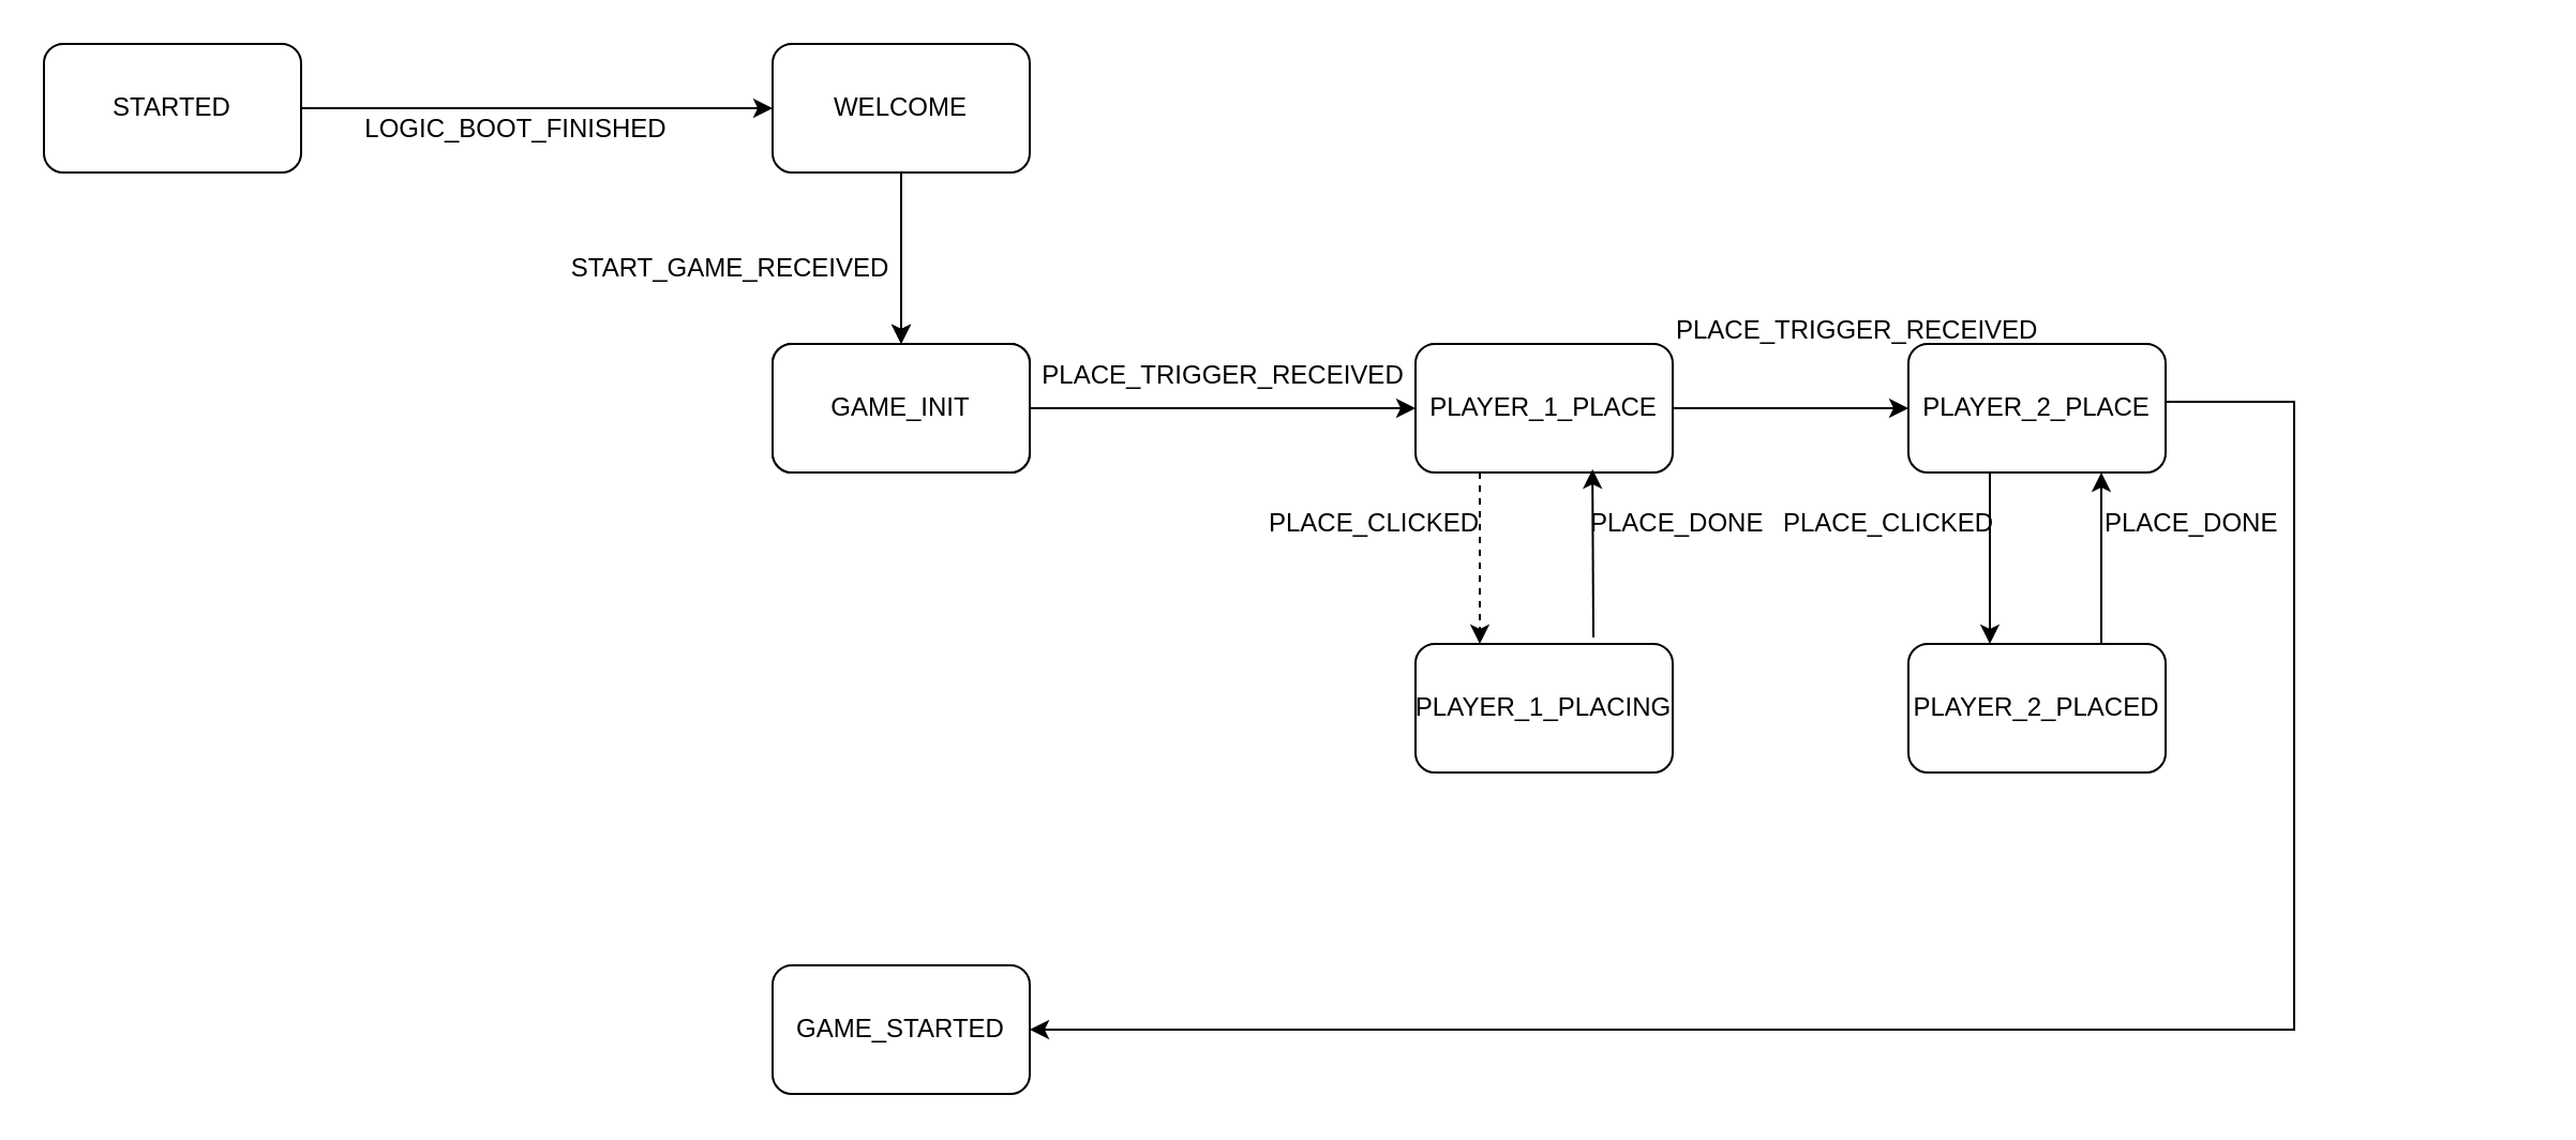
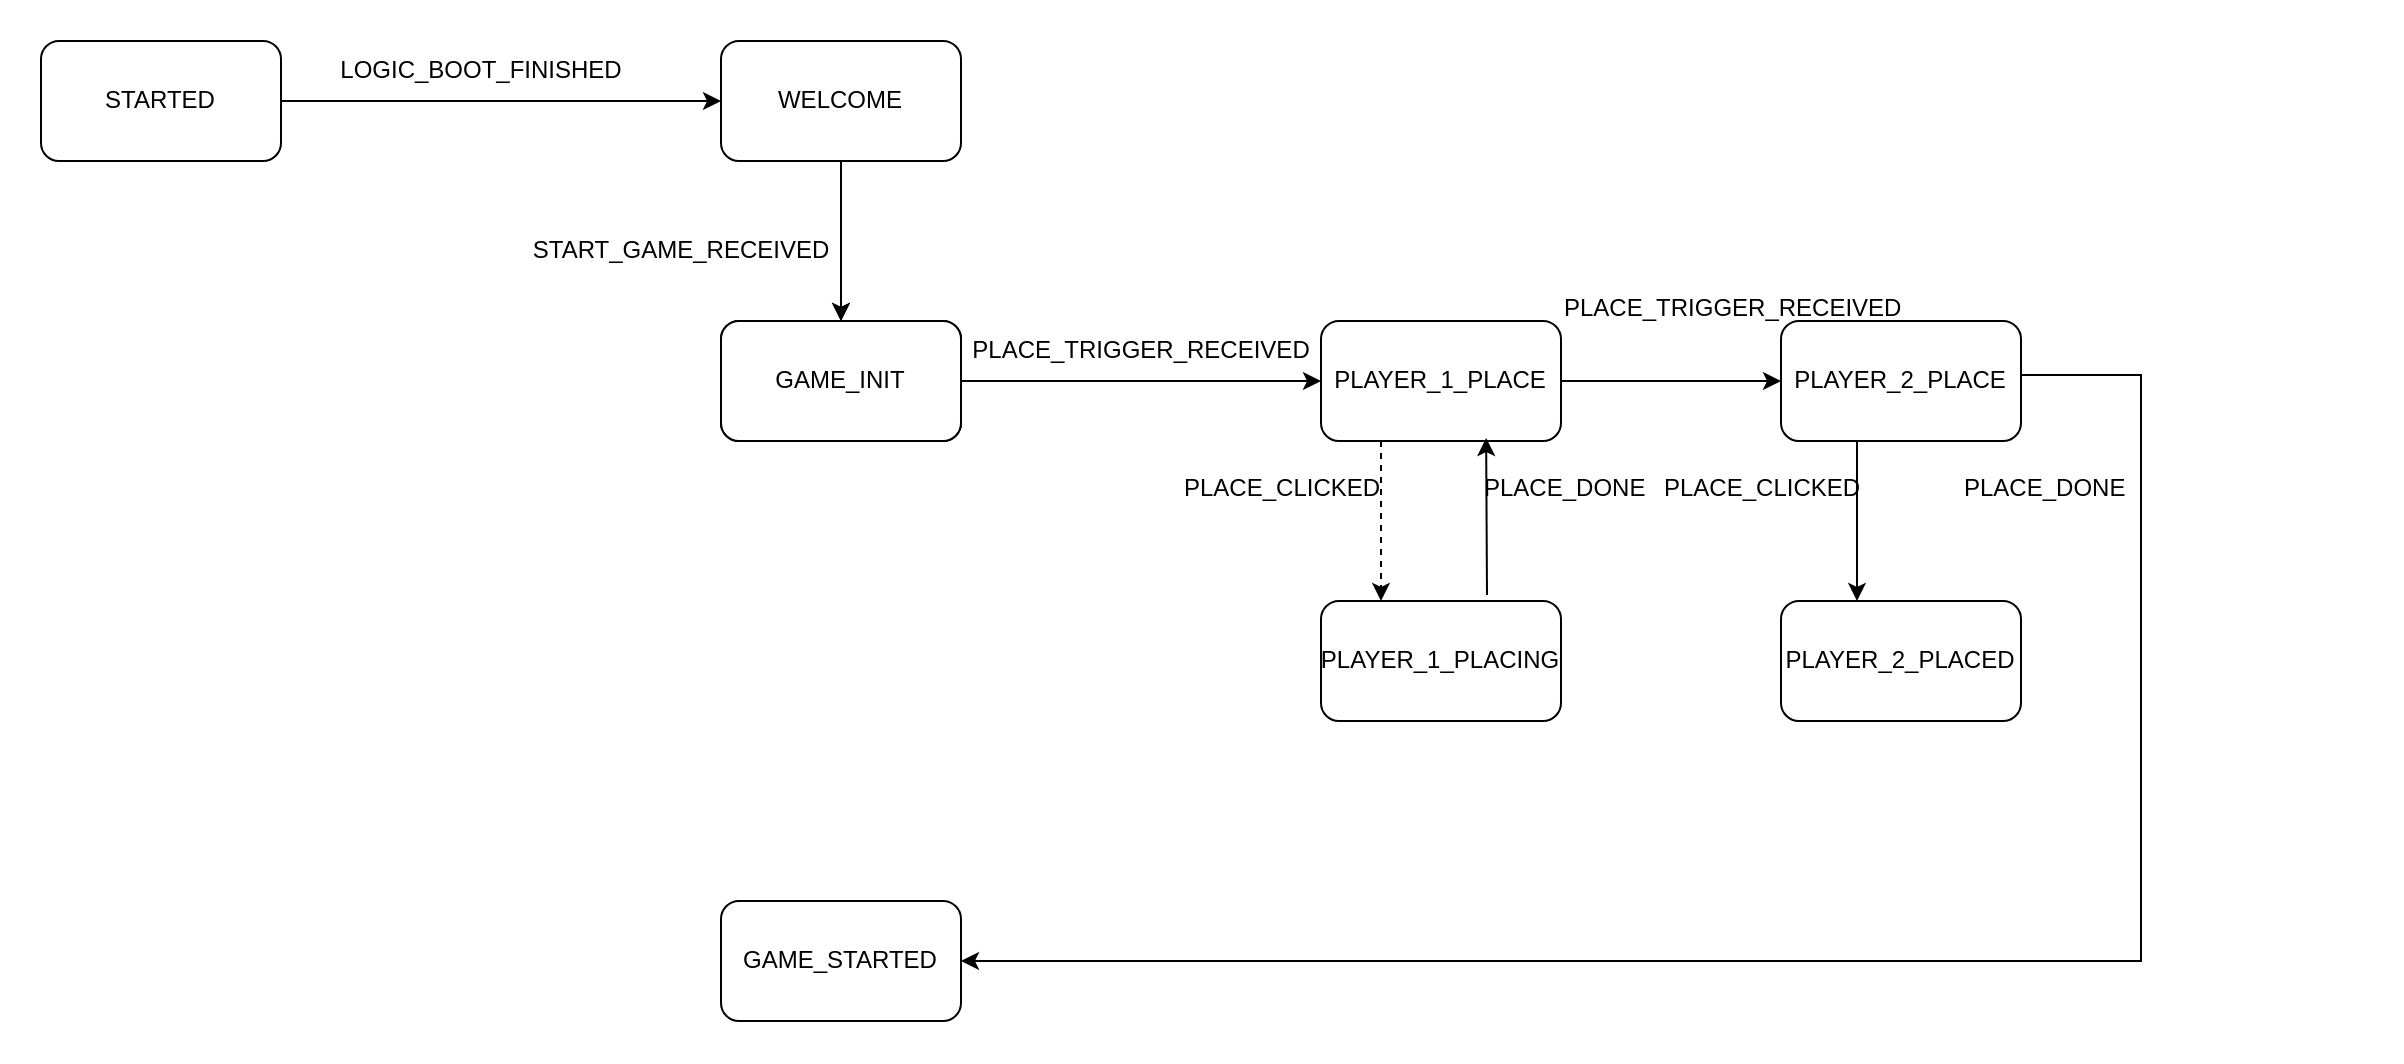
- <mxCell id="20" value="&lt;div&gt;LOGIC_BOOT_FINISHED&lt;/div&gt;" style="text;html=1;align=center;verticalAlign=middle;resizable=0;points=[];autosize=1;strokeColor=none;fillColor=none;" vertex="1" parent="1"><mxGeometry x="160" y="45" width="160" height="30" as="geometry" /></mxCell>
+ <mxCell id="20" value="&lt;div&gt;LOGIC_BOOT_FINISHED&lt;/div&gt;" style="text;html=1;align=center;verticalAlign=middle;resizable=0;points=[];autosize=1;strokeColor=none;fillColor=none;" vertex="1" parent="1"><mxGeometry x="160" y="20" width="160" height="30" as="geometry" /></mxCell>
- <mxCell id="18" value="" style="endArrow=classic;html=1;rounded=0;exitX=0.75;exitY=0;exitDx=0;exitDy=0;entryX=0.75;entryY=1;entryDx=0;entryDy=0;" edge="1" parent="1" source="9" target="8"><mxGeometry width="50" height="50" relative="1" as="geometry"><mxPoint x="948" y="240" as="sourcePoint" /><mxPoint x="948" y="320" as="targetPoint" /></mxGeometry></mxCell>
